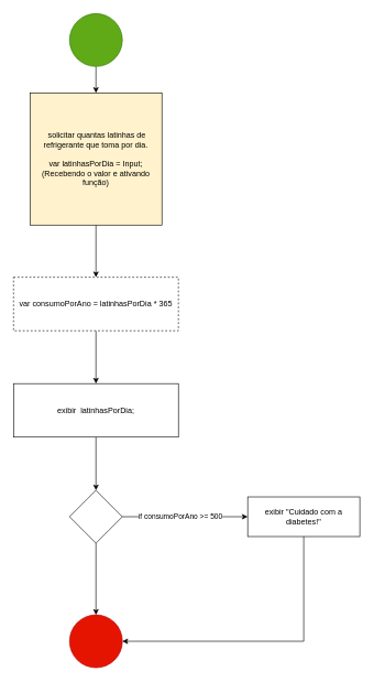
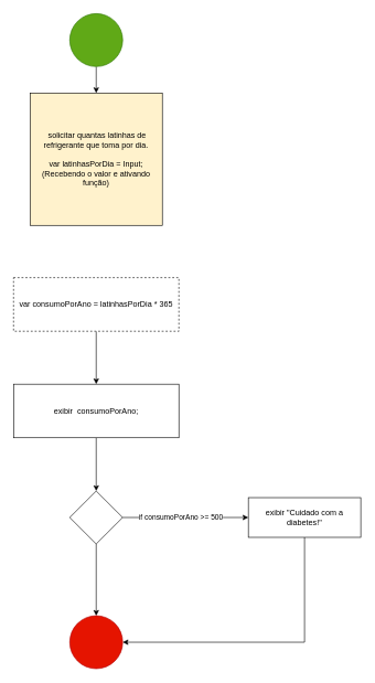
- <mxCell id="4" value="" style="edgeStyle=orthogonalEdgeStyle;rounded=0;orthogonalLoop=1;jettySize=auto;html=1;" parent="1" source="5" target="7" edge="1"><mxGeometry relative="1" as="geometry" /></mxCell>
- <mxCell id="9" value="exibir&amp;nbsp; latinhasPorDia;" style="whiteSpace=wrap;html=1;" parent="1" vertex="1"><mxGeometry x="20" y="580" width="250" height="81" as="geometry" /></mxCell>
+ <mxCell id="9" value="exibir&amp;nbsp; consumoPorAno;" style="whiteSpace=wrap;html=1;" parent="1" vertex="1"><mxGeometry x="20" y="580" width="250" height="81" as="geometry" /></mxCell>
